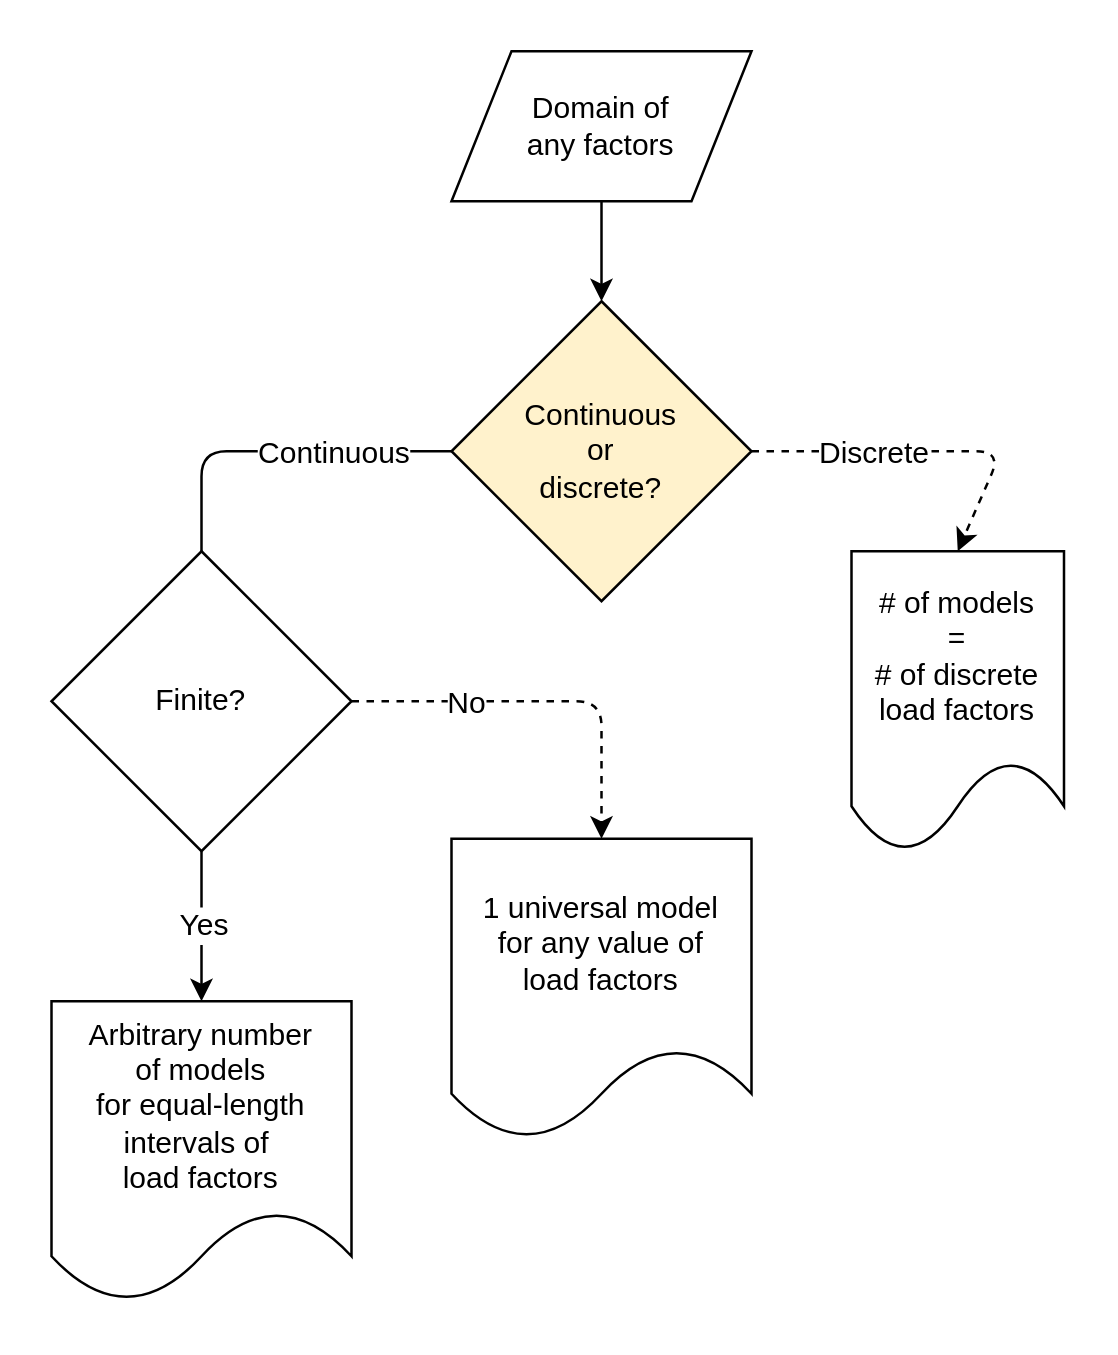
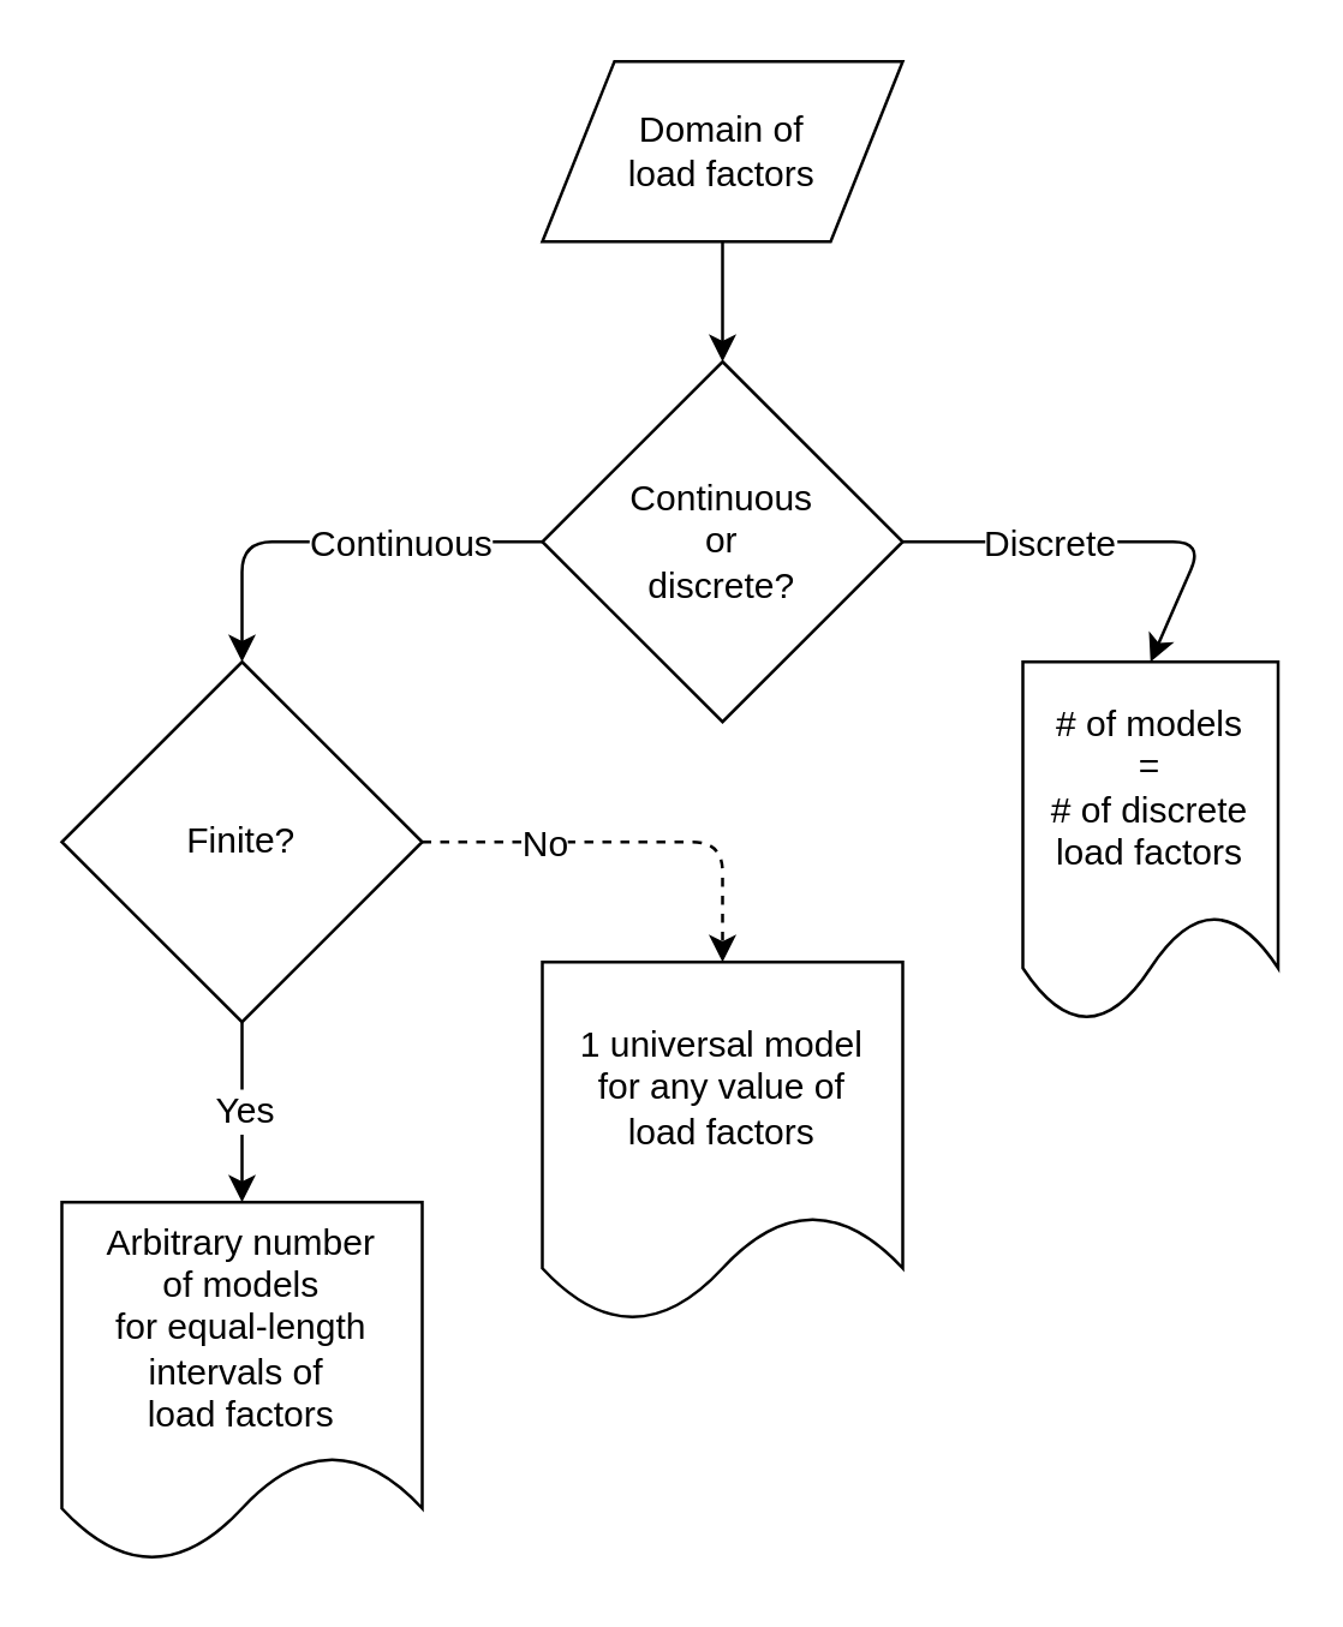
- <mxCell id="8" value="Domain of&lt;br&gt;any factors" style="shape=parallelogram;perimeter=parallelogramPerimeter;whiteSpace=wrap;html=1;" vertex="1" parent="1"><mxGeometry x="180" y="20" width="120" height="60" as="geometry" /></mxCell>
+ <mxCell id="8" value="Domain of&lt;br&gt;load factors" style="shape=parallelogram;perimeter=parallelogramPerimeter;whiteSpace=wrap;html=1;" vertex="1" parent="1"><mxGeometry x="180" y="20" width="120" height="60" as="geometry" /></mxCell>
- <mxCell id="2" value="Continuous&lt;br&gt;or&lt;br&gt;discrete?" style="rhombus;whiteSpace=wrap;html=1;fillColor=#fff2cc;" vertex="1" parent="1"><mxGeometry x="180" y="120" width="120" height="120" as="geometry" /></mxCell>
+ <mxCell id="2" value="Continuous&lt;br&gt;or&lt;br&gt;discrete?" style="rhombus;whiteSpace=wrap;html=1;" vertex="1" parent="1"><mxGeometry x="180" y="120" width="120" height="120" as="geometry" /></mxCell>
- <mxCell id="11" value="" style="endArrow=classic;html=1;exitX=1;exitY=0.5;exitDx=0;exitDy=0;entryX=0.5;entryY=0;entryDx=0;entryDy=0;dashed=1;" edge="1" parent="1" source="2" target="3"><mxGeometry width="50" height="50" relative="1" as="geometry"><mxPoint x="20" y="390" as="sourcePoint" /><mxPoint x="70" y="340" as="targetPoint" /><Array as="points"><mxPoint x="400" y="180" /></Array></mxGeometry></mxCell>
+ <mxCell id="11" value="" style="endArrow=classic;html=1;exitX=1;exitY=0.5;exitDx=0;exitDy=0;entryX=0.5;entryY=0;entryDx=0;entryDy=0;" edge="1" parent="1" source="2" target="3"><mxGeometry width="50" height="50" relative="1" as="geometry"><mxPoint x="20" y="390" as="sourcePoint" /><mxPoint x="70" y="340" as="targetPoint" /><Array as="points"><mxPoint x="400" y="180" /></Array></mxGeometry></mxCell>
- <mxCell id="9" value="" style="endArrow=none;html=1;exitX=0;exitY=0.5;exitDx=0;exitDy=0;entryX=0.5;entryY=0;entryDx=0;entryDy=0;" edge="1" parent="1" source="2" target="6"><mxGeometry width="50" height="50" relative="1" as="geometry"><mxPoint x="20" y="390" as="sourcePoint" /><mxPoint x="70" y="340" as="targetPoint" /><Array as="points"><mxPoint x="80" y="180" /></Array></mxGeometry></mxCell>
+ <mxCell id="9" value="" style="endArrow=classic;html=1;exitX=0;exitY=0.5;exitDx=0;exitDy=0;entryX=0.5;entryY=0;entryDx=0;entryDy=0;" edge="1" parent="1" source="2" target="6"><mxGeometry width="50" height="50" relative="1" as="geometry"><mxPoint x="20" y="390" as="sourcePoint" /><mxPoint x="70" y="340" as="targetPoint" /><Array as="points"><mxPoint x="80" y="180" /></Array></mxGeometry></mxCell>
- <mxCell id="13" value="1 universal model&lt;br&gt;for any value of&lt;br&gt;load factors" style="shape=document;whiteSpace=wrap;html=1;boundedLbl=1;" vertex="1" parent="1"><mxGeometry x="180" y="335" width="120" height="120" as="geometry" /></mxCell>
+ <mxCell id="13" value="1 universal model&lt;br&gt;for any value of&lt;br&gt;load factors" style="shape=document;whiteSpace=wrap;html=1;boundedLbl=1;" vertex="1" parent="1"><mxGeometry x="180" y="320" width="120" height="120" as="geometry" /></mxCell>
